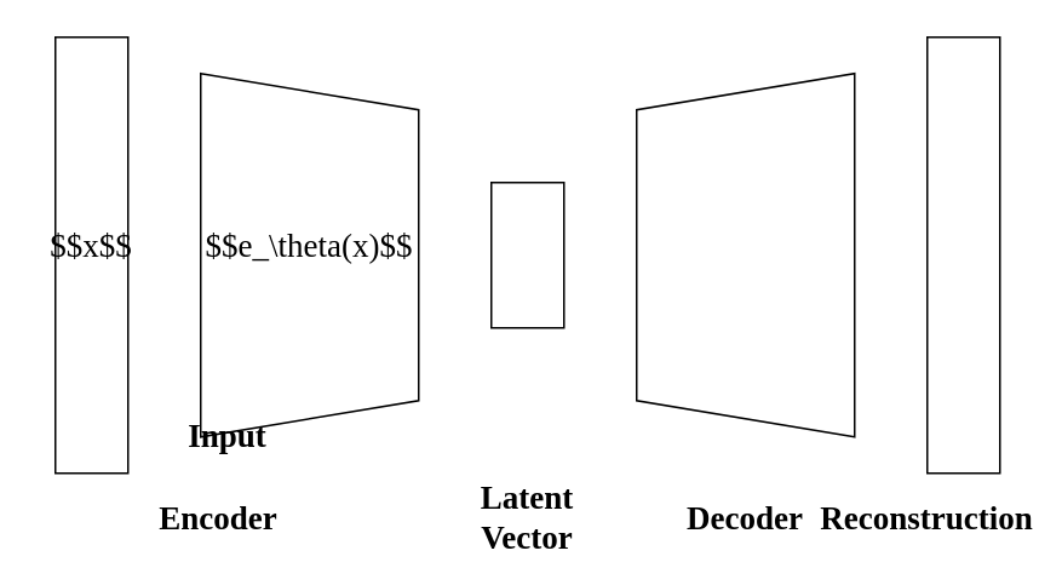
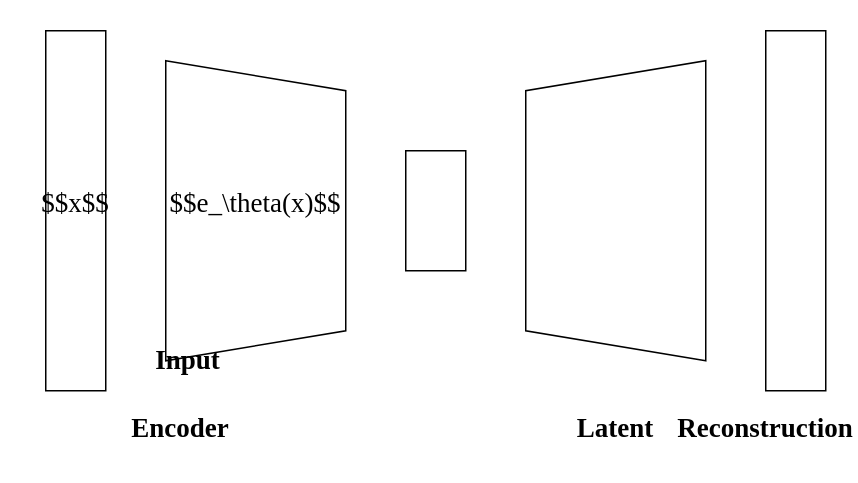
- <mxCell id="9" value="&lt;b&gt;Latent Vector&lt;/b&gt;" style="text;html=1;strokeColor=none;fillColor=none;align=center;verticalAlign=middle;whiteSpace=wrap;rounded=0;fontFamily=Times New Roman;fontSize=18;" vertex="1" parent="1"><mxGeometry x="260" y="270" width="60" height="30" as="geometry" /></mxCell>
- <mxCell id="10" value="&lt;b&gt;Decoder&lt;/b&gt;" style="text;html=1;strokeColor=none;fillColor=none;align=center;verticalAlign=middle;whiteSpace=wrap;rounded=0;fontFamily=Times New Roman;fontSize=18;" vertex="1" parent="1"><mxGeometry x="380" y="270" width="60" height="30" as="geometry" /></mxCell>
+ <mxCell id="10" value="&lt;b&gt;Latent&lt;/b&gt;" style="text;html=1;strokeColor=none;fillColor=none;align=center;verticalAlign=middle;whiteSpace=wrap;rounded=0;fontFamily=Times New Roman;fontSize=18;" vertex="1" parent="1"><mxGeometry x="380" y="270" width="60" height="30" as="geometry" /></mxCell>
